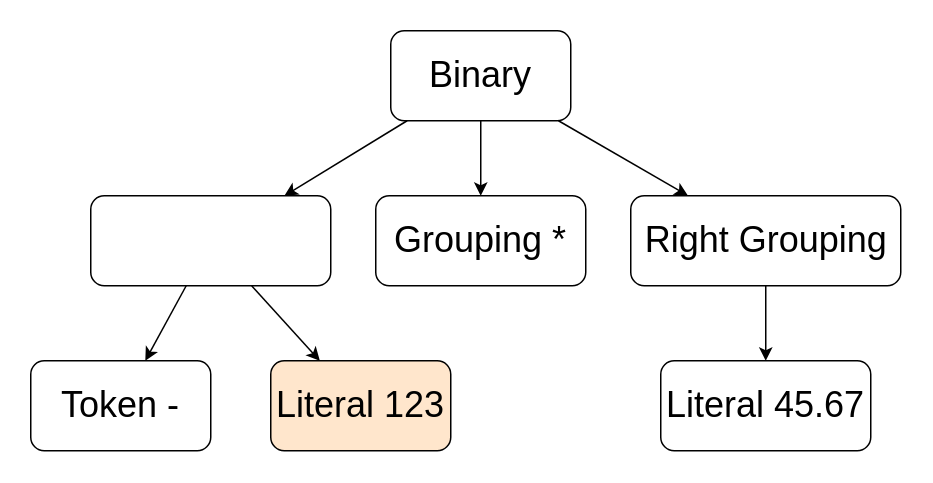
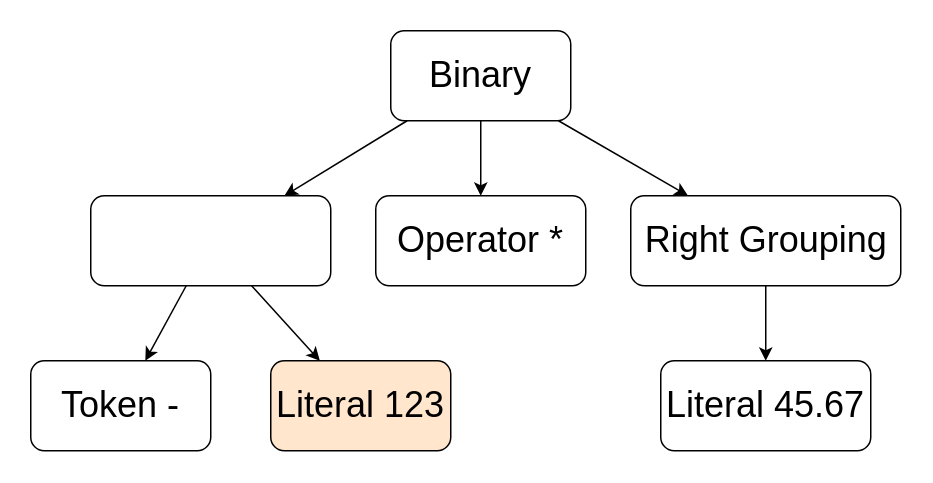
- <mxCell id="13" value="&lt;font style=&quot;font-size: 24px&quot;&gt;Grouping *&lt;/font&gt;" style="rounded=1;whiteSpace=wrap;html=1;" parent="1" vertex="1"><mxGeometry x="250" y="130" width="140" height="60" as="geometry" /></mxCell>
+ <mxCell id="13" value="&lt;font style=&quot;font-size: 24px&quot;&gt;Operator *&lt;/font&gt;" style="rounded=1;whiteSpace=wrap;html=1;" parent="1" vertex="1"><mxGeometry x="250" y="130" width="140" height="60" as="geometry" /></mxCell>
